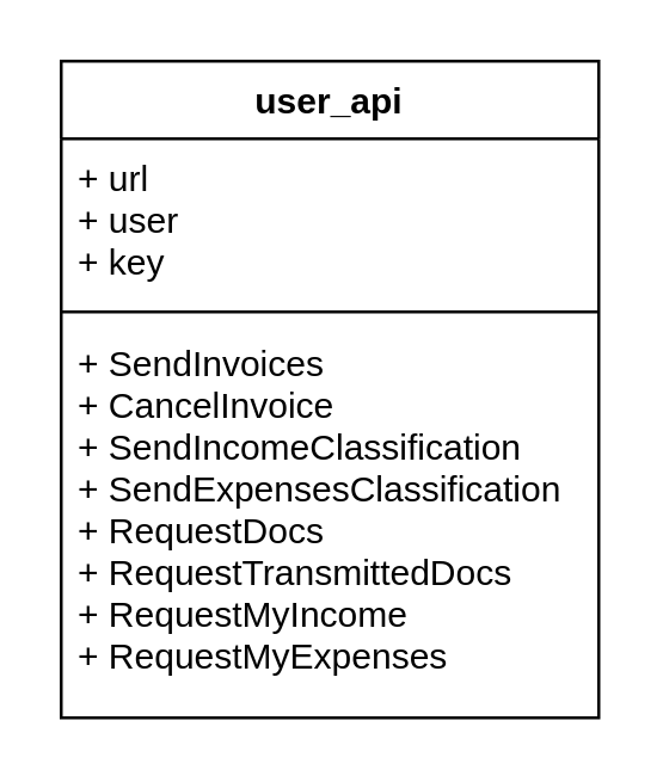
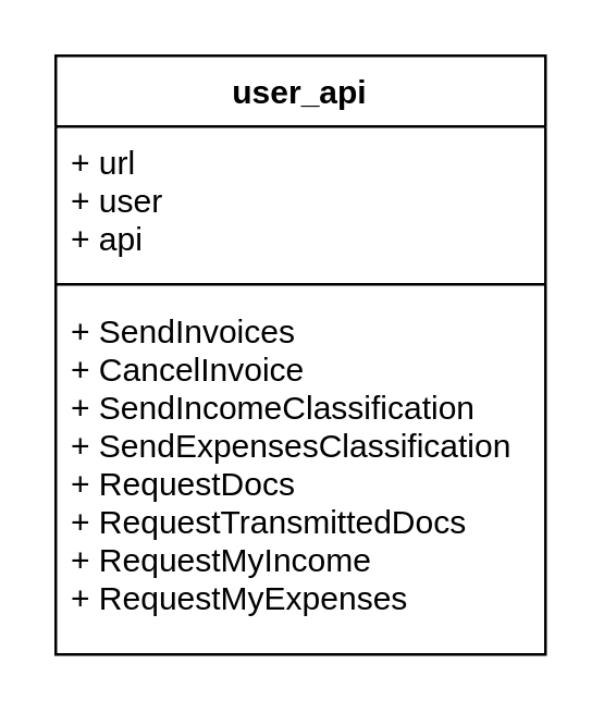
- <mxCell id="3" value="+ url&#10;+ user&#10;+ key" style="text;strokeColor=none;fillColor=none;align=left;verticalAlign=top;spacingLeft=4;spacingRight=4;overflow=hidden;rotatable=0;points=[[0,0.5],[1,0.5]];portConstraint=eastwest;" vertex="1" parent="2"><mxGeometry y="26" width="180" height="54" as="geometry" /></mxCell>
+ <mxCell id="3" value="+ url&#10;+ user&#10;+ api" style="text;strokeColor=none;fillColor=none;align=left;verticalAlign=top;spacingLeft=4;spacingRight=4;overflow=hidden;rotatable=0;points=[[0,0.5],[1,0.5]];portConstraint=eastwest;" vertex="1" parent="2"><mxGeometry y="26" width="180" height="54" as="geometry" /></mxCell>
